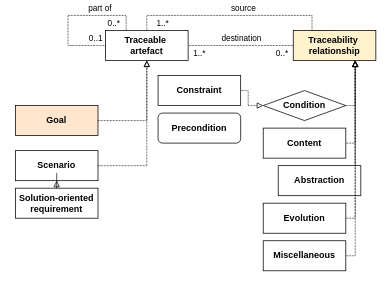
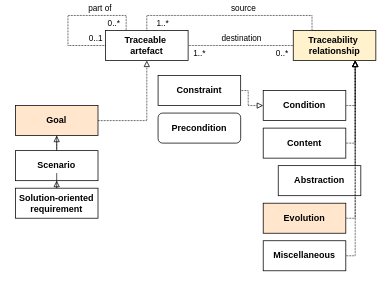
- <mxCell id="26" value="&lt;b&gt;Condition&lt;/b&gt;" style="rhombus;whiteSpace=wrap;html=1;" vertex="1" parent="1"><mxGeometry x="350" y="120" width="110" height="40" as="geometry" /></mxCell>
+ <mxCell id="26" value="&lt;b&gt;Condition&lt;/b&gt;" style="rounded=0;whiteSpace=wrap;html=1;" vertex="1" parent="1"><mxGeometry x="350" y="120" width="110" height="40" as="geometry" /></mxCell>
- <mxCell id="13" style="edgeStyle=orthogonalEdgeStyle;rounded=0;orthogonalLoop=1;jettySize=auto;html=1;dashed=1;dashPattern=1 1;startArrow=none;startFill=0;endArrow=block;endFill=0;entryX=0.5;entryY=1;entryDx=0;entryDy=0;" edge="1" parent="1" source="14" target="10"><mxGeometry relative="1" as="geometry"><mxPoint x="180" y="100" as="targetPoint" /></mxGeometry></mxCell>
+ <mxCell id="13" style="edgeStyle=orthogonalEdgeStyle;rounded=0;orthogonalLoop=1;jettySize=auto;html=1;dashed=1;dashPattern=1 1;startArrow=none;startFill=0;endArrow=block;endFill=0;" edge="1" parent="1" source="14" target="12"><mxGeometry relative="1" as="geometry"><mxPoint x="180" y="100" as="targetPoint" /></mxGeometry></mxCell>
- <mxCell id="32" value="&lt;b&gt;Evolution&lt;/b&gt;" style="rounded=0;whiteSpace=wrap;html=1;" vertex="1" parent="1"><mxGeometry x="350" y="270" width="110" height="40" as="geometry" /></mxCell>
+ <mxCell id="32" value="&lt;b&gt;Evolution&lt;/b&gt;" style="rounded=0;whiteSpace=wrap;html=1;fillColor=#ffe6cc;" vertex="1" parent="1"><mxGeometry x="350" y="270" width="110" height="40" as="geometry" /></mxCell>
